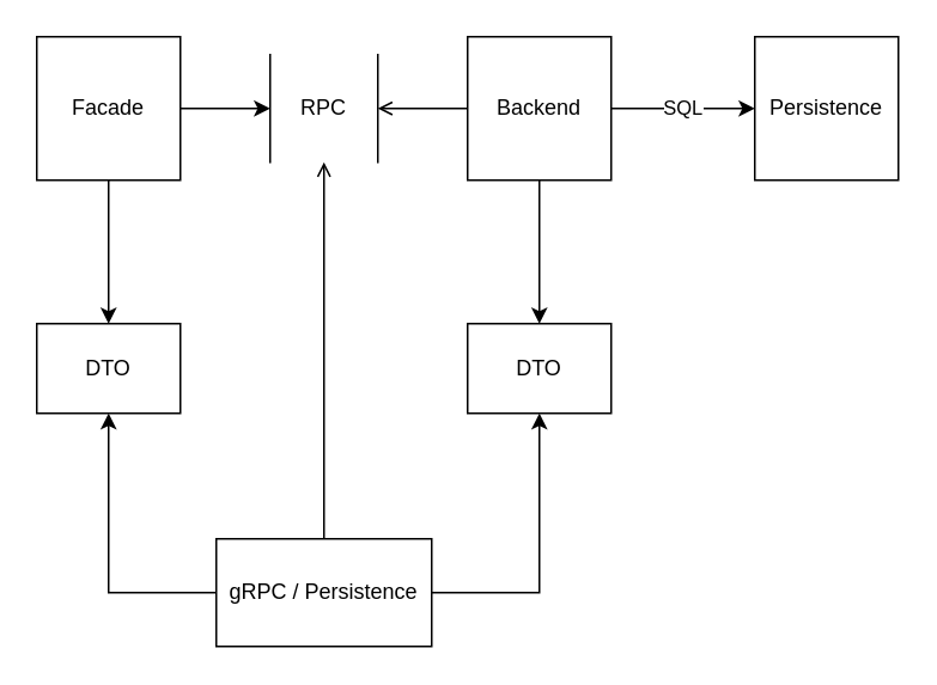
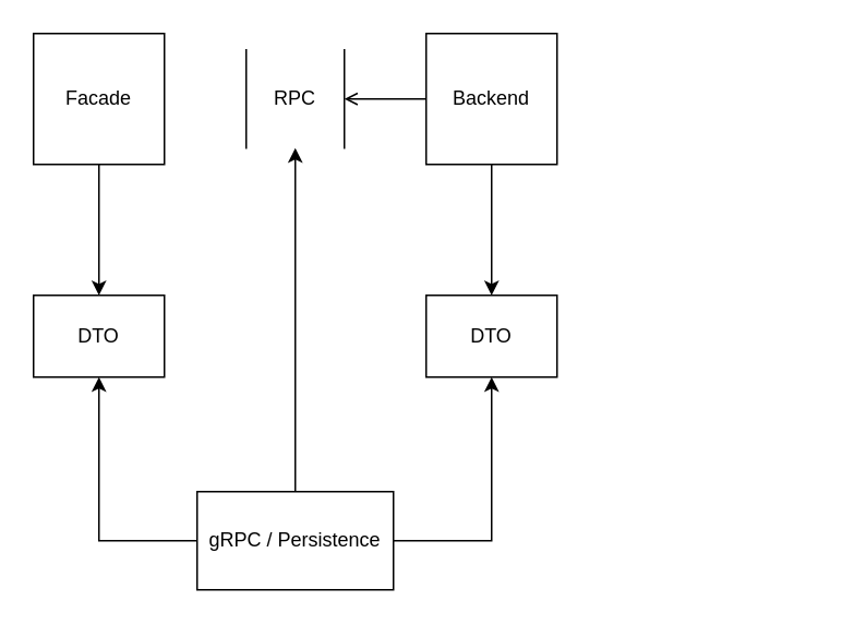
- <mxCell id="3" style="edgeStyle=orthogonalEdgeStyle;rounded=0;orthogonalLoop=1;jettySize=auto;html=1;entryX=0;entryY=0.5;entryDx=0;entryDy=0;" edge="1" parent="1" source="4" target="10"><mxGeometry relative="1" as="geometry" /></mxCell>
- <mxCell id="5" value="SQL" style="edgeStyle=orthogonalEdgeStyle;rounded=0;orthogonalLoop=1;jettySize=auto;html=1;" edge="1" parent="1" source="8" target="9"><mxGeometry relative="1" as="geometry" /></mxCell>
- <mxCell id="9" value="Persistence" style="rounded=0;whiteSpace=wrap;html=1;" vertex="1" parent="1"><mxGeometry x="420" y="20" width="80" height="80" as="geometry" /></mxCell>
- <mxCell id="15" style="edgeStyle=orthogonalEdgeStyle;rounded=0;orthogonalLoop=1;jettySize=auto;html=1;endArrow=open;" edge="1" parent="1" source="16" target="10"><mxGeometry relative="1" as="geometry" /></mxCell>
+ <mxCell id="15" style="edgeStyle=orthogonalEdgeStyle;rounded=0;orthogonalLoop=1;jettySize=auto;html=1;" edge="1" parent="1" source="16" target="10"><mxGeometry relative="1" as="geometry" /></mxCell>
